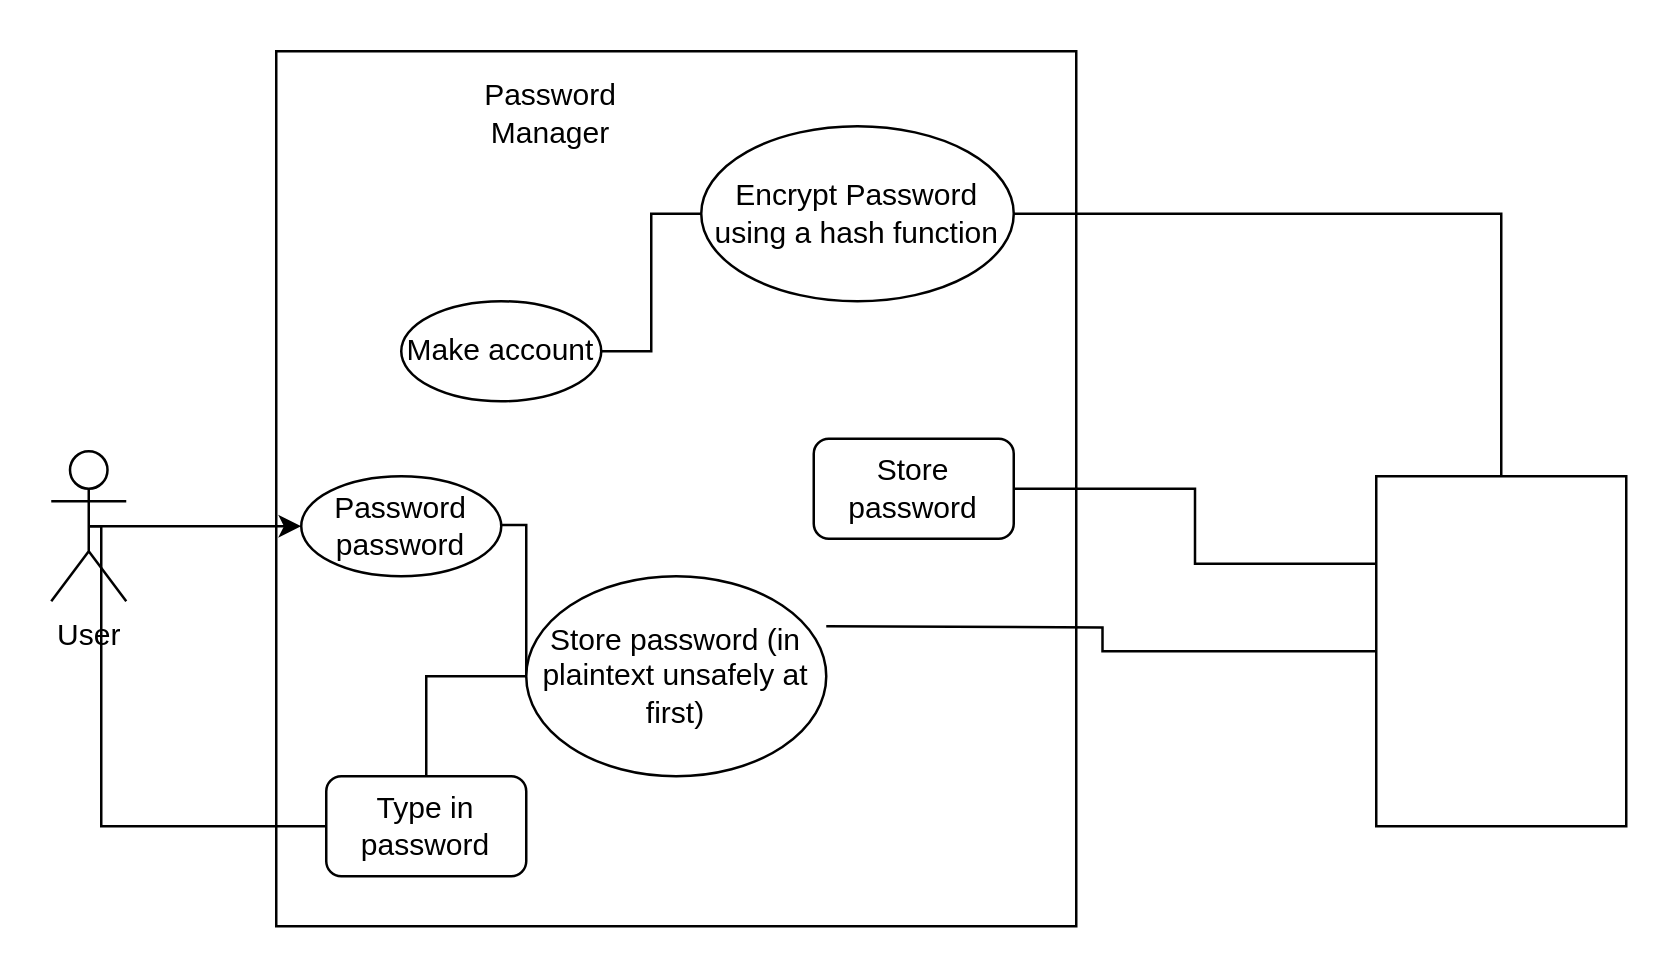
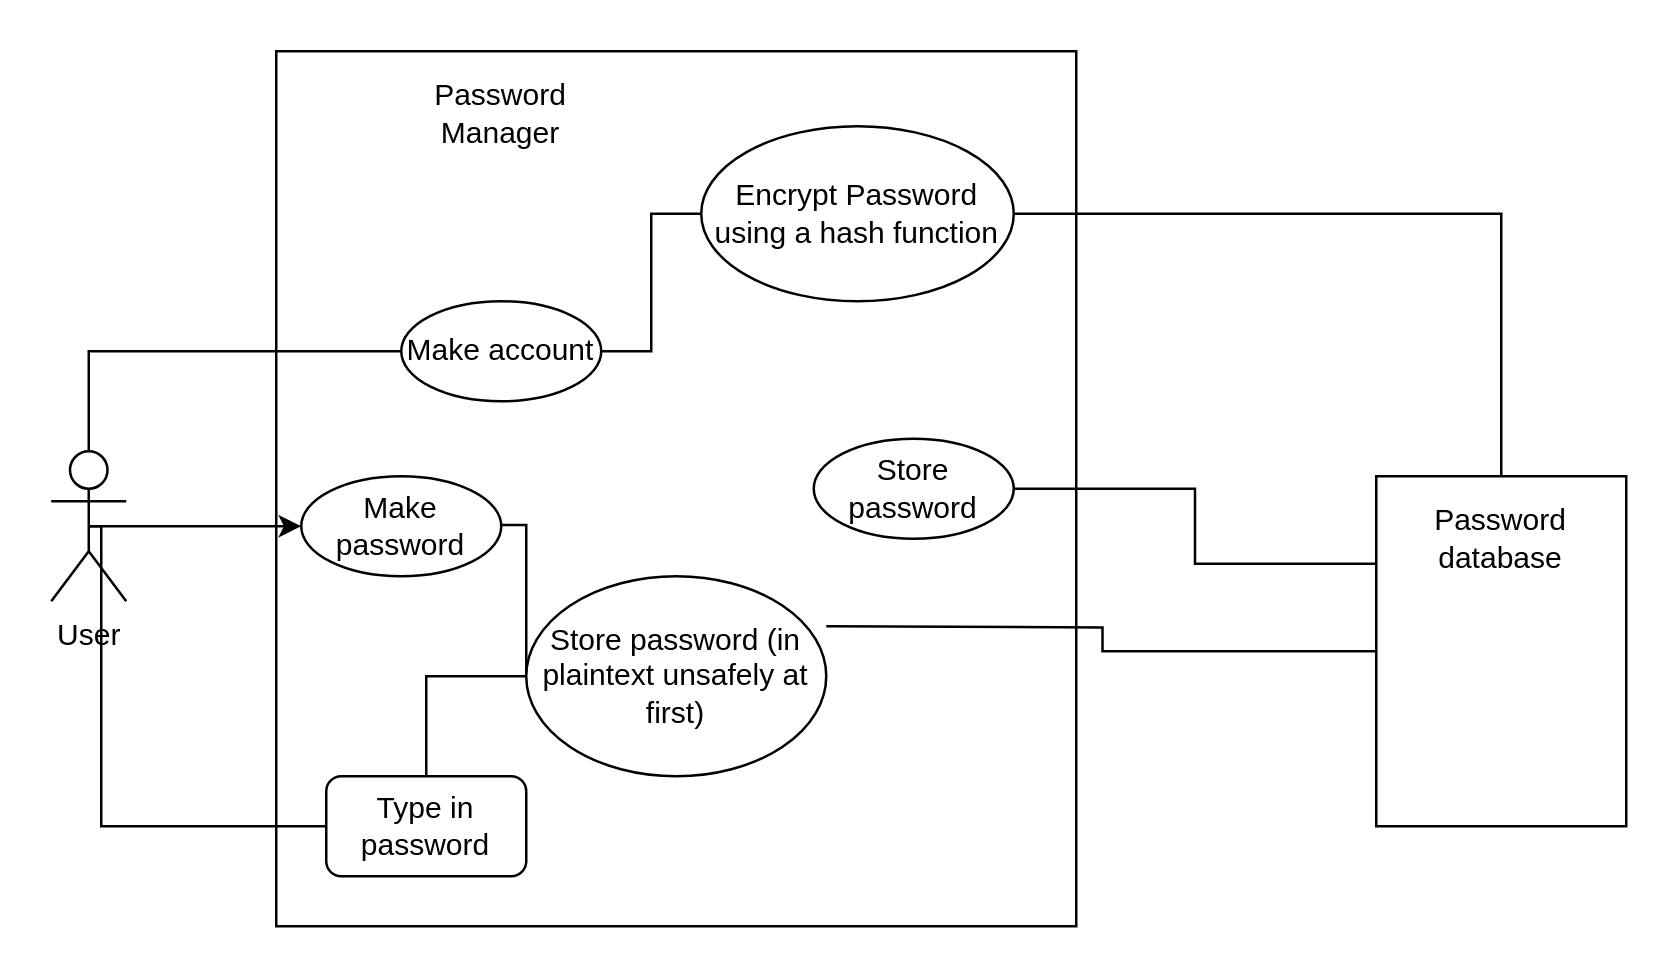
- <mxCell id="4" value="Password Manager" style="text;html=1;align=center;verticalAlign=middle;whiteSpace=wrap;rounded=0;" parent="1" vertex="1"><mxGeometry x="190" y="30" width="60" height="30" as="geometry" /></mxCell>
+ <mxCell id="4" value="Password Manager" style="text;html=1;align=center;verticalAlign=middle;whiteSpace=wrap;rounded=0;" parent="1" vertex="1"><mxGeometry x="170" y="30" width="60" height="30" as="geometry" /></mxCell>
+ <mxCell id="17" value="" style="endArrow=none;html=1;edgeStyle=orthogonalEdgeStyle;rounded=0;entryX=0;entryY=0.5;entryDx=0;entryDy=0;exitX=0.5;exitY=0;exitDx=0;exitDy=0;exitPerimeter=0;" parent="1" source="2" target="16" edge="1"><mxGeometry relative="1" as="geometry"><mxPoint x="-40" y="130" as="sourcePoint" /><mxPoint x="120" y="130" as="targetPoint" /></mxGeometry></mxCell>
- <mxCell id="19" value="Store password" style="whiteSpace=wrap;html=1;rounded=1;" parent="1" vertex="1"><mxGeometry x="325" y="175" width="80" height="40" as="geometry" /></mxCell>
+ <mxCell id="19" value="Store password" style="ellipse;whiteSpace=wrap;html=1;" parent="1" vertex="1"><mxGeometry x="325" y="175" width="80" height="40" as="geometry" /></mxCell>
- <mxCell id="5" value="Password password" style="ellipse;whiteSpace=wrap;html=1;" parent="1" vertex="1"><mxGeometry x="120" y="190" width="80" height="40" as="geometry" /></mxCell>
+ <mxCell id="5" value="Make password" style="ellipse;whiteSpace=wrap;html=1;" parent="1" vertex="1"><mxGeometry x="120" y="190" width="80" height="40" as="geometry" /></mxCell>
+ <mxCell id="8" value="Password database" style="text;html=1;align=center;verticalAlign=middle;whiteSpace=wrap;rounded=0;" parent="1" vertex="1"><mxGeometry x="570" y="200" width="60" height="30" as="geometry" /></mxCell>
